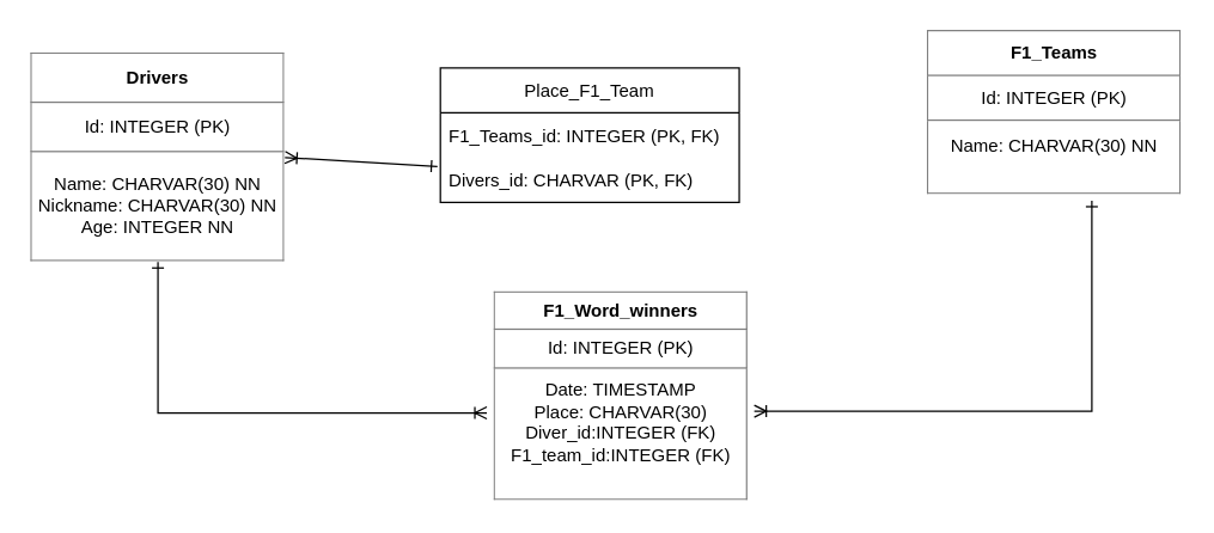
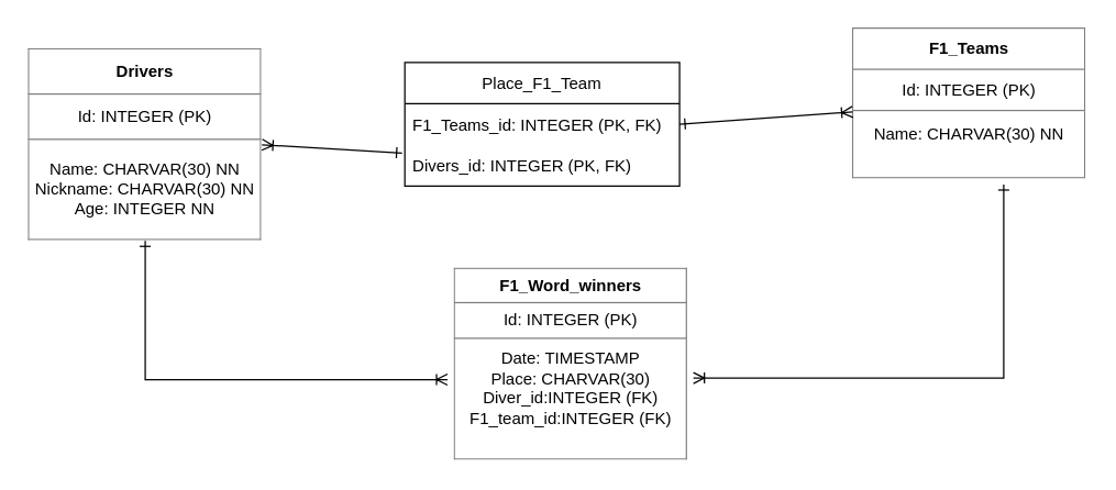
+ <mxCell id="10" value="" style="fontSize=12;html=1;endArrow=ERoneToMany;rounded=0;startArrow=ERone;startFill=0;exitX=1;exitY=0.5;exitDx=0;exitDy=0;" edge="1" parent="1" source="8" target="4"><mxGeometry width="100" height="100" relative="1" as="geometry"><mxPoint x="555.91" y="42.01" as="sourcePoint" /><mxPoint x="330" y="167.99" as="targetPoint" /></mxGeometry></mxCell>
- <mxCell id="9" value="Divers_id: CHARVAR (PK, FK)" style="text;strokeColor=none;fillColor=none;align=left;verticalAlign=middle;spacingLeft=4;spacingRight=4;overflow=hidden;points=[[0,0.5],[1,0.5]];portConstraint=eastwest;rotatable=0;" vertex="1" parent="7"><mxGeometry y="60" width="200" height="30" as="geometry" /></mxCell>
+ <mxCell id="9" value="Divers_id: INTEGER (PK, FK)" style="text;strokeColor=none;fillColor=none;align=left;verticalAlign=middle;spacingLeft=4;spacingRight=4;overflow=hidden;points=[[0,0.5],[1,0.5]];portConstraint=eastwest;rotatable=0;" vertex="1" parent="7"><mxGeometry y="60" width="200" height="30" as="geometry" /></mxCell>
